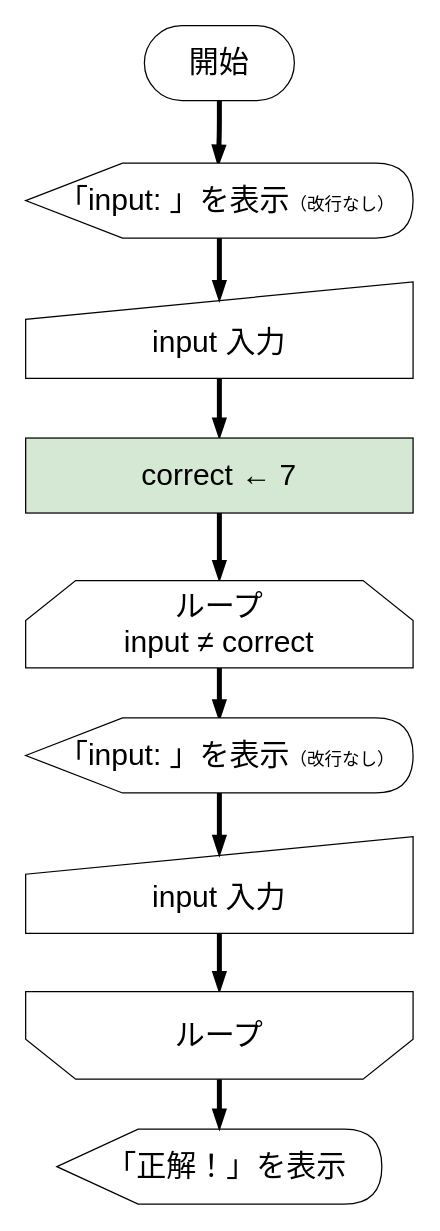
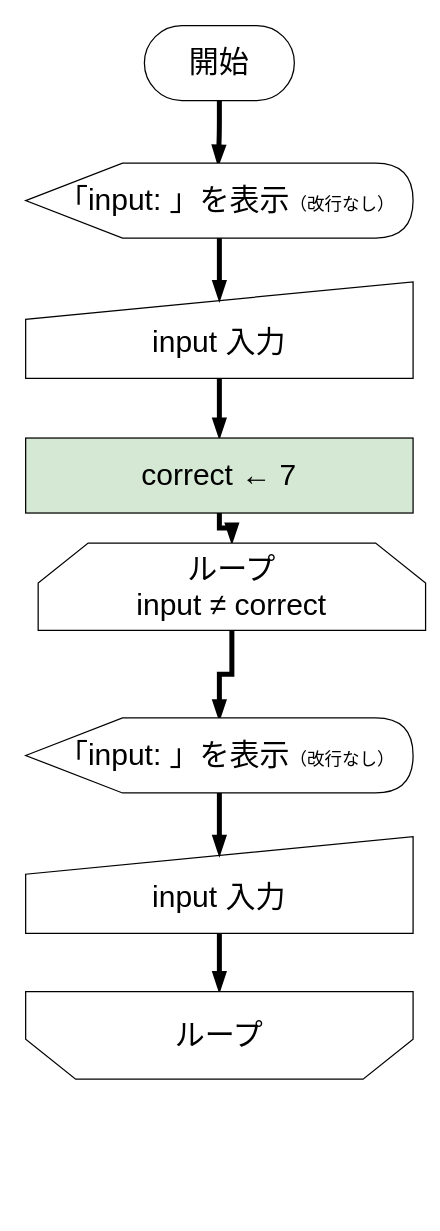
- <mxCell id="12" value="ループ&lt;br style=&quot;border-color: var(--border-color);&quot;&gt;input ≠ correct" style="shape=loopLimit;whiteSpace=wrap;html=1;fontSize=24;size=40;" vertex="1" parent="1"><mxGeometry x="20" y="464" width="310" height="70" as="geometry" /></mxCell>
+ <mxCell id="12" value="ループ&lt;br style=&quot;border-color: var(--border-color);&quot;&gt;input ≠ correct" style="shape=loopLimit;whiteSpace=wrap;html=1;fontSize=24;size=40;" vertex="1" parent="1"><mxGeometry x="30" y="434" width="310" height="70" as="geometry" /></mxCell>
- <mxCell id="17" style="edgeStyle=orthogonalEdgeStyle;rounded=0;html=1;strokeWidth=4;fontSize=24;endArrow=blockThin;endFill=1;" edge="1" parent="1" source="18" target="8"><mxGeometry relative="1" as="geometry" /></mxCell>
- <mxCell id="8" value="「正解！」を表示" style="shape=display;whiteSpace=wrap;html=1;fontSize=24;spacingLeft=12;strokeWidth=1;" parent="1" vertex="1"><mxGeometry x="45" y="903" width="260" height="60" as="geometry" /></mxCell>
